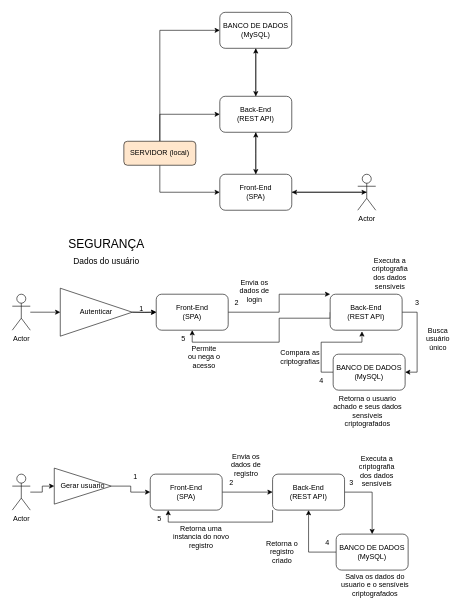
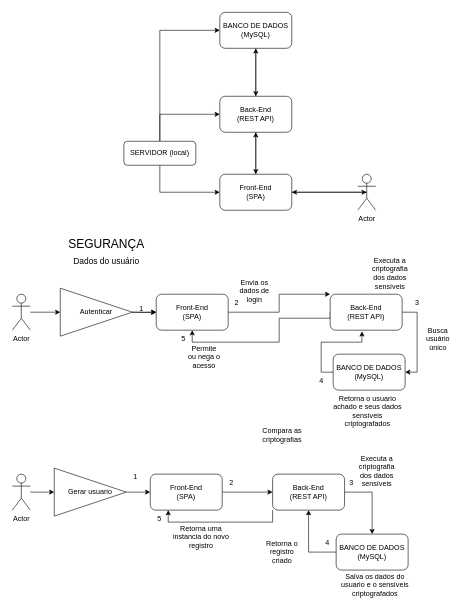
- <mxCell id="5" value="SERVIDOR (local)" style="rounded=1;whiteSpace=wrap;html=1;fontSize=12;glass=0;strokeWidth=1;shadow=0;fillColor=#ffe6cc;" parent="1" vertex="1"><mxGeometry x="206" y="235" width="120" height="40" as="geometry" /></mxCell>
+ <mxCell id="5" value="SERVIDOR (local)" style="rounded=1;whiteSpace=wrap;html=1;fontSize=12;glass=0;strokeWidth=1;shadow=0;" parent="1" vertex="1"><mxGeometry x="206" y="235" width="120" height="40" as="geometry" /></mxCell>
- <mxCell id="31" value="Compara as criptografias" style="text;html=1;strokeColor=none;fillColor=none;align=center;verticalAlign=middle;whiteSpace=wrap;rounded=0;" parent="1" vertex="1"><mxGeometry x="470" y="580" width="60" height="30" as="geometry" /></mxCell>
+ <mxCell id="31" value="Compara as criptografias" style="text;html=1;strokeColor=none;fillColor=none;align=center;verticalAlign=middle;whiteSpace=wrap;rounded=0;" parent="1" vertex="1"><mxGeometry x="440" y="710" width="60" height="30" as="geometry" /></mxCell>
- <mxCell id="40" value="Envia os dados de registro" style="text;html=1;strokeColor=none;fillColor=none;align=center;verticalAlign=middle;whiteSpace=wrap;rounded=0;" parent="1" vertex="1"><mxGeometry x="380" y="760" width="60" height="30" as="geometry" /></mxCell>
- <mxCell id="34" value="Gerar usuario" style="triangle;whiteSpace=wrap;html=1;" parent="1" vertex="1"><mxGeometry x="90" y="780" width="95" height="60" as="geometry" /></mxCell>
+ <mxCell id="34" value="Gerar usuario" style="triangle;whiteSpace=wrap;html=1;" parent="1" vertex="1"><mxGeometry x="90" y="780" width="120" height="80" as="geometry" /></mxCell>
